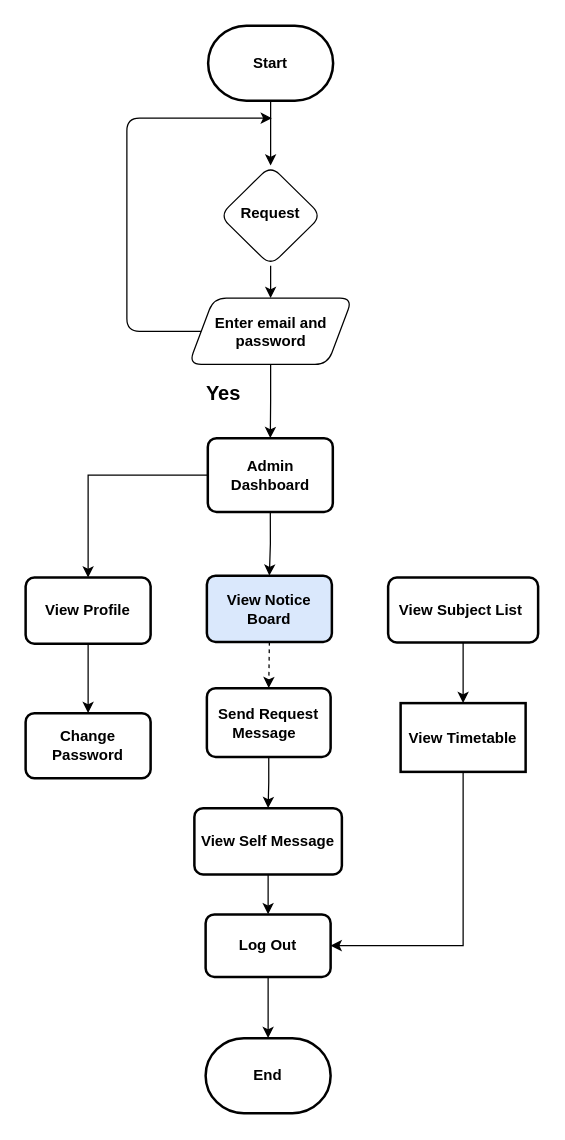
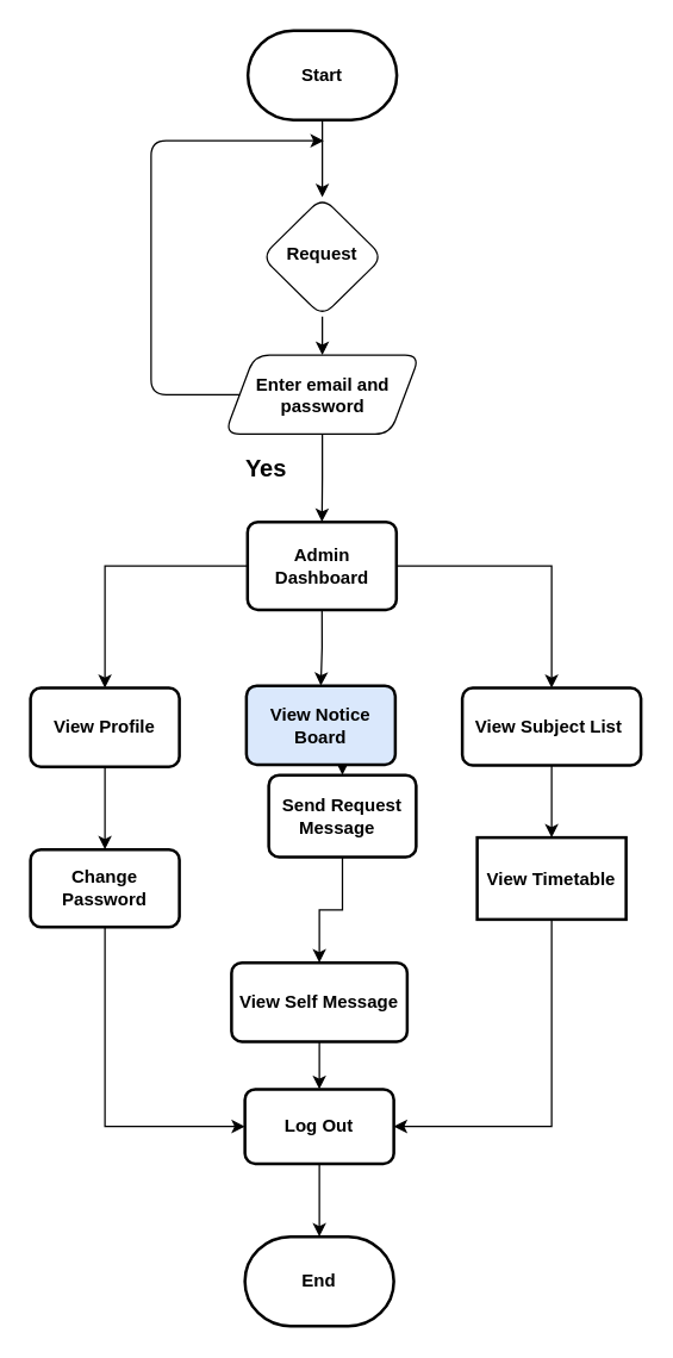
+ <mxCell id="25" style="edgeStyle=orthogonalEdgeStyle;rounded=0;orthogonalLoop=1;jettySize=auto;html=1;exitX=1;exitY=0.5;exitDx=0;exitDy=0;entryX=0.5;entryY=0;entryDx=0;entryDy=0;" edge="1" parent="1" source="27" target="13"><mxGeometry relative="1" as="geometry" /></mxCell>
- <mxCell id="19" value="&lt;b&gt;Send Request Message&amp;nbsp;&amp;nbsp;&lt;/b&gt;" style="rounded=1;whiteSpace=wrap;html=1;absoluteArcSize=1;arcSize=14;strokeWidth=2;labelBackgroundColor=none;" vertex="1" parent="1"><mxGeometry x="165" y="550" width="99" height="55" as="geometry" /></mxCell>
+ <mxCell id="19" value="&lt;b&gt;Send Request Message&amp;nbsp;&amp;nbsp;&lt;/b&gt;" style="rounded=1;whiteSpace=wrap;html=1;absoluteArcSize=1;arcSize=14;strokeWidth=2;labelBackgroundColor=none;" vertex="1" parent="1"><mxGeometry x="180" y="520" width="99" height="55" as="geometry" /></mxCell>
+ <mxCell id="20" style="edgeStyle=orthogonalEdgeStyle;rounded=0;orthogonalLoop=1;jettySize=auto;html=1;exitX=0.5;exitY=1;exitDx=0;exitDy=0;entryX=0;entryY=0.5;entryDx=0;entryDy=0;" edge="1" parent="1" source="21" target="28"><mxGeometry relative="1" as="geometry" /></mxCell>
